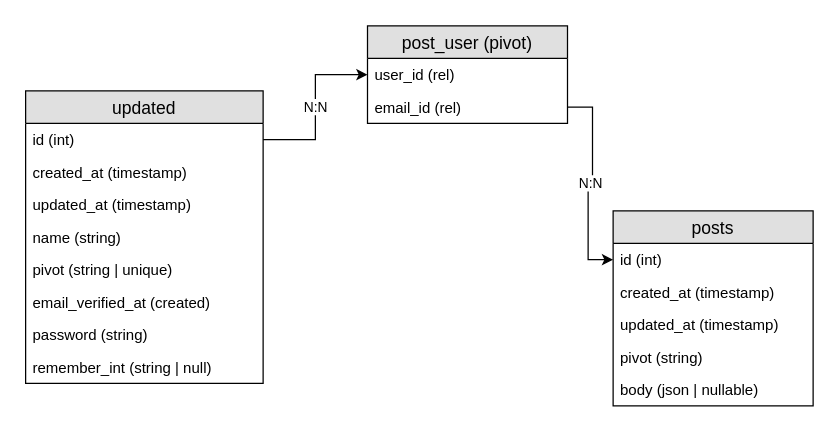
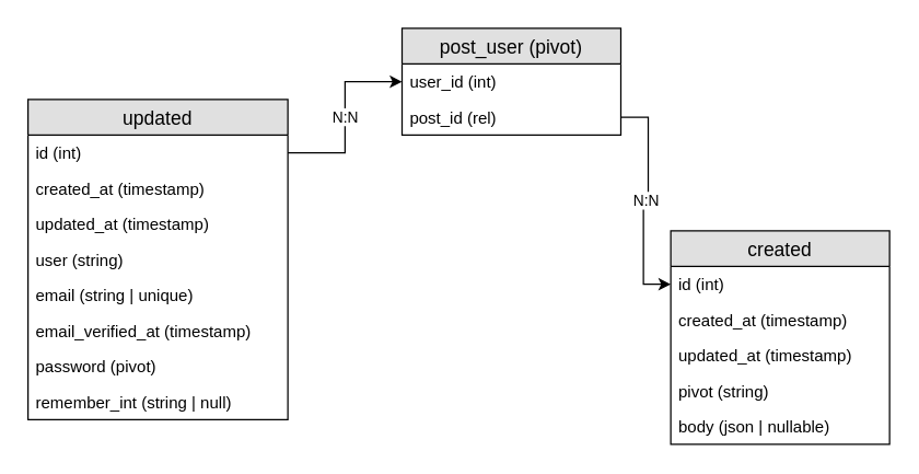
- <mxCell id="18" value="user_id (rel)" style="text;strokeColor=none;fillColor=none;spacingLeft=4;spacingRight=4;overflow=hidden;rotatable=0;points=[[0,0.5],[1,0.5]];portConstraint=eastwest;fontSize=12;" parent="17" vertex="1"><mxGeometry y="26" width="160" height="26" as="geometry" /></mxCell>
+ <mxCell id="18" value="user_id (int)" style="text;strokeColor=none;fillColor=none;spacingLeft=4;spacingRight=4;overflow=hidden;rotatable=0;points=[[0,0.5],[1,0.5]];portConstraint=eastwest;fontSize=12;" parent="17" vertex="1"><mxGeometry y="26" width="160" height="26" as="geometry" /></mxCell>
- <mxCell id="19" value="email_id (rel)" style="text;strokeColor=none;fillColor=none;spacingLeft=4;spacingRight=4;overflow=hidden;rotatable=0;points=[[0,0.5],[1,0.5]];portConstraint=eastwest;fontSize=12;" parent="17" vertex="1"><mxGeometry y="52" width="160" height="26" as="geometry" /></mxCell>
+ <mxCell id="19" value="post_id (rel)" style="text;strokeColor=none;fillColor=none;spacingLeft=4;spacingRight=4;overflow=hidden;rotatable=0;points=[[0,0.5],[1,0.5]];portConstraint=eastwest;fontSize=12;" parent="17" vertex="1"><mxGeometry y="52" width="160" height="26" as="geometry" /></mxCell>
- <mxCell id="11" value="posts" style="swimlane;fontStyle=0;childLayout=stackLayout;horizontal=1;startSize=26;fillColor=#e0e0e0;horizontalStack=0;resizeParent=1;resizeParentMax=0;resizeLast=0;collapsible=1;marginBottom=0;swimlaneFillColor=#ffffff;align=center;fontSize=14;" parent="1" vertex="1"><mxGeometry x="490" y="168" width="160" height="156" as="geometry" /></mxCell>
+ <mxCell id="11" value="created" style="swimlane;fontStyle=0;childLayout=stackLayout;horizontal=1;startSize=26;fillColor=#e0e0e0;horizontalStack=0;resizeParent=1;resizeParentMax=0;resizeLast=0;collapsible=1;marginBottom=0;swimlaneFillColor=#ffffff;align=center;fontSize=14;" parent="1" vertex="1"><mxGeometry x="490" y="168" width="160" height="156" as="geometry" /></mxCell>
- <mxCell id="6" value="name (string)" style="text;strokeColor=none;fillColor=none;spacingLeft=4;spacingRight=4;overflow=hidden;rotatable=0;points=[[0,0.5],[1,0.5]];portConstraint=eastwest;fontSize=12;" parent="2" vertex="1"><mxGeometry y="104" width="190" height="26" as="geometry" /></mxCell>
+ <mxCell id="6" value="user (string)" style="text;strokeColor=none;fillColor=none;spacingLeft=4;spacingRight=4;overflow=hidden;rotatable=0;points=[[0,0.5],[1,0.5]];portConstraint=eastwest;fontSize=12;" parent="2" vertex="1"><mxGeometry y="104" width="190" height="26" as="geometry" /></mxCell>
- <mxCell id="7" value="pivot (string | unique)" style="text;strokeColor=none;fillColor=none;spacingLeft=4;spacingRight=4;overflow=hidden;rotatable=0;points=[[0,0.5],[1,0.5]];portConstraint=eastwest;fontSize=12;" parent="2" vertex="1"><mxGeometry y="130" width="190" height="26" as="geometry" /></mxCell>
+ <mxCell id="7" value="email (string | unique)" style="text;strokeColor=none;fillColor=none;spacingLeft=4;spacingRight=4;overflow=hidden;rotatable=0;points=[[0,0.5],[1,0.5]];portConstraint=eastwest;fontSize=12;" parent="2" vertex="1"><mxGeometry y="130" width="190" height="26" as="geometry" /></mxCell>
- <mxCell id="8" value="email_verified_at (created)" style="text;strokeColor=none;fillColor=none;spacingLeft=4;spacingRight=4;overflow=hidden;rotatable=0;points=[[0,0.5],[1,0.5]];portConstraint=eastwest;fontSize=12;" parent="2" vertex="1"><mxGeometry y="156" width="190" height="26" as="geometry" /></mxCell>
+ <mxCell id="8" value="email_verified_at (timestamp)" style="text;strokeColor=none;fillColor=none;spacingLeft=4;spacingRight=4;overflow=hidden;rotatable=0;points=[[0,0.5],[1,0.5]];portConstraint=eastwest;fontSize=12;" parent="2" vertex="1"><mxGeometry y="156" width="190" height="26" as="geometry" /></mxCell>
- <mxCell id="9" value="password (string)" style="text;strokeColor=none;fillColor=none;spacingLeft=4;spacingRight=4;overflow=hidden;rotatable=0;points=[[0,0.5],[1,0.5]];portConstraint=eastwest;fontSize=12;" parent="2" vertex="1"><mxGeometry y="182" width="190" height="26" as="geometry" /></mxCell>
+ <mxCell id="9" value="password (pivot)" style="text;strokeColor=none;fillColor=none;spacingLeft=4;spacingRight=4;overflow=hidden;rotatable=0;points=[[0,0.5],[1,0.5]];portConstraint=eastwest;fontSize=12;" parent="2" vertex="1"><mxGeometry y="182" width="190" height="26" as="geometry" /></mxCell>
